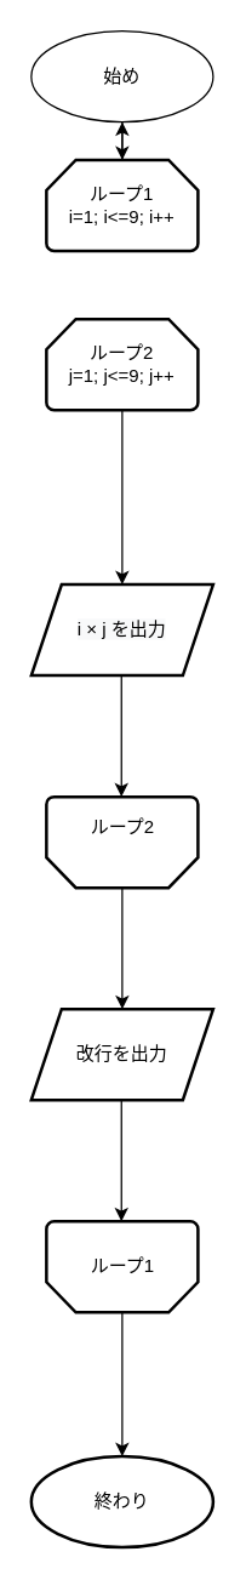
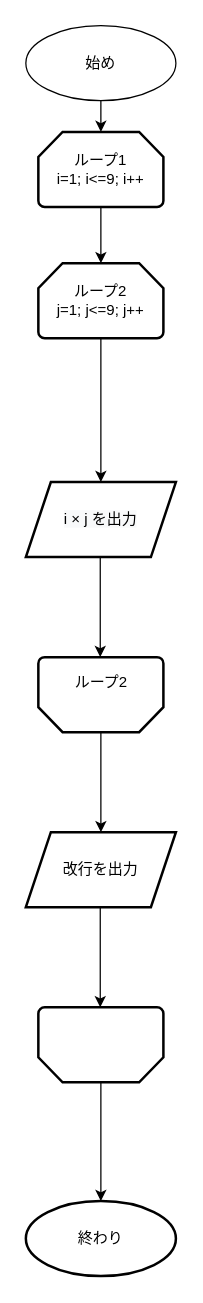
- <mxCell id="4" value="" style="edgeStyle=orthogonalEdgeStyle;rounded=0;orthogonalLoop=1;jettySize=auto;html=1;" edge="1" parent="1" source="5" target="3"><mxGeometry relative="1" as="geometry" /></mxCell>
+ <mxCell id="4" value="" style="edgeStyle=orthogonalEdgeStyle;rounded=0;orthogonalLoop=1;jettySize=auto;html=1;" edge="1" parent="1" source="5" target="7"><mxGeometry relative="1" as="geometry" /></mxCell>
- <mxCell id="16" value="ループ1" style="text;html=1;align=center;verticalAlign=middle;resizable=0;points=[];autosize=1;strokeColor=none;" vertex="1" parent="1"><mxGeometry x="50" y="825" width="60" height="20" as="geometry" /></mxCell>
